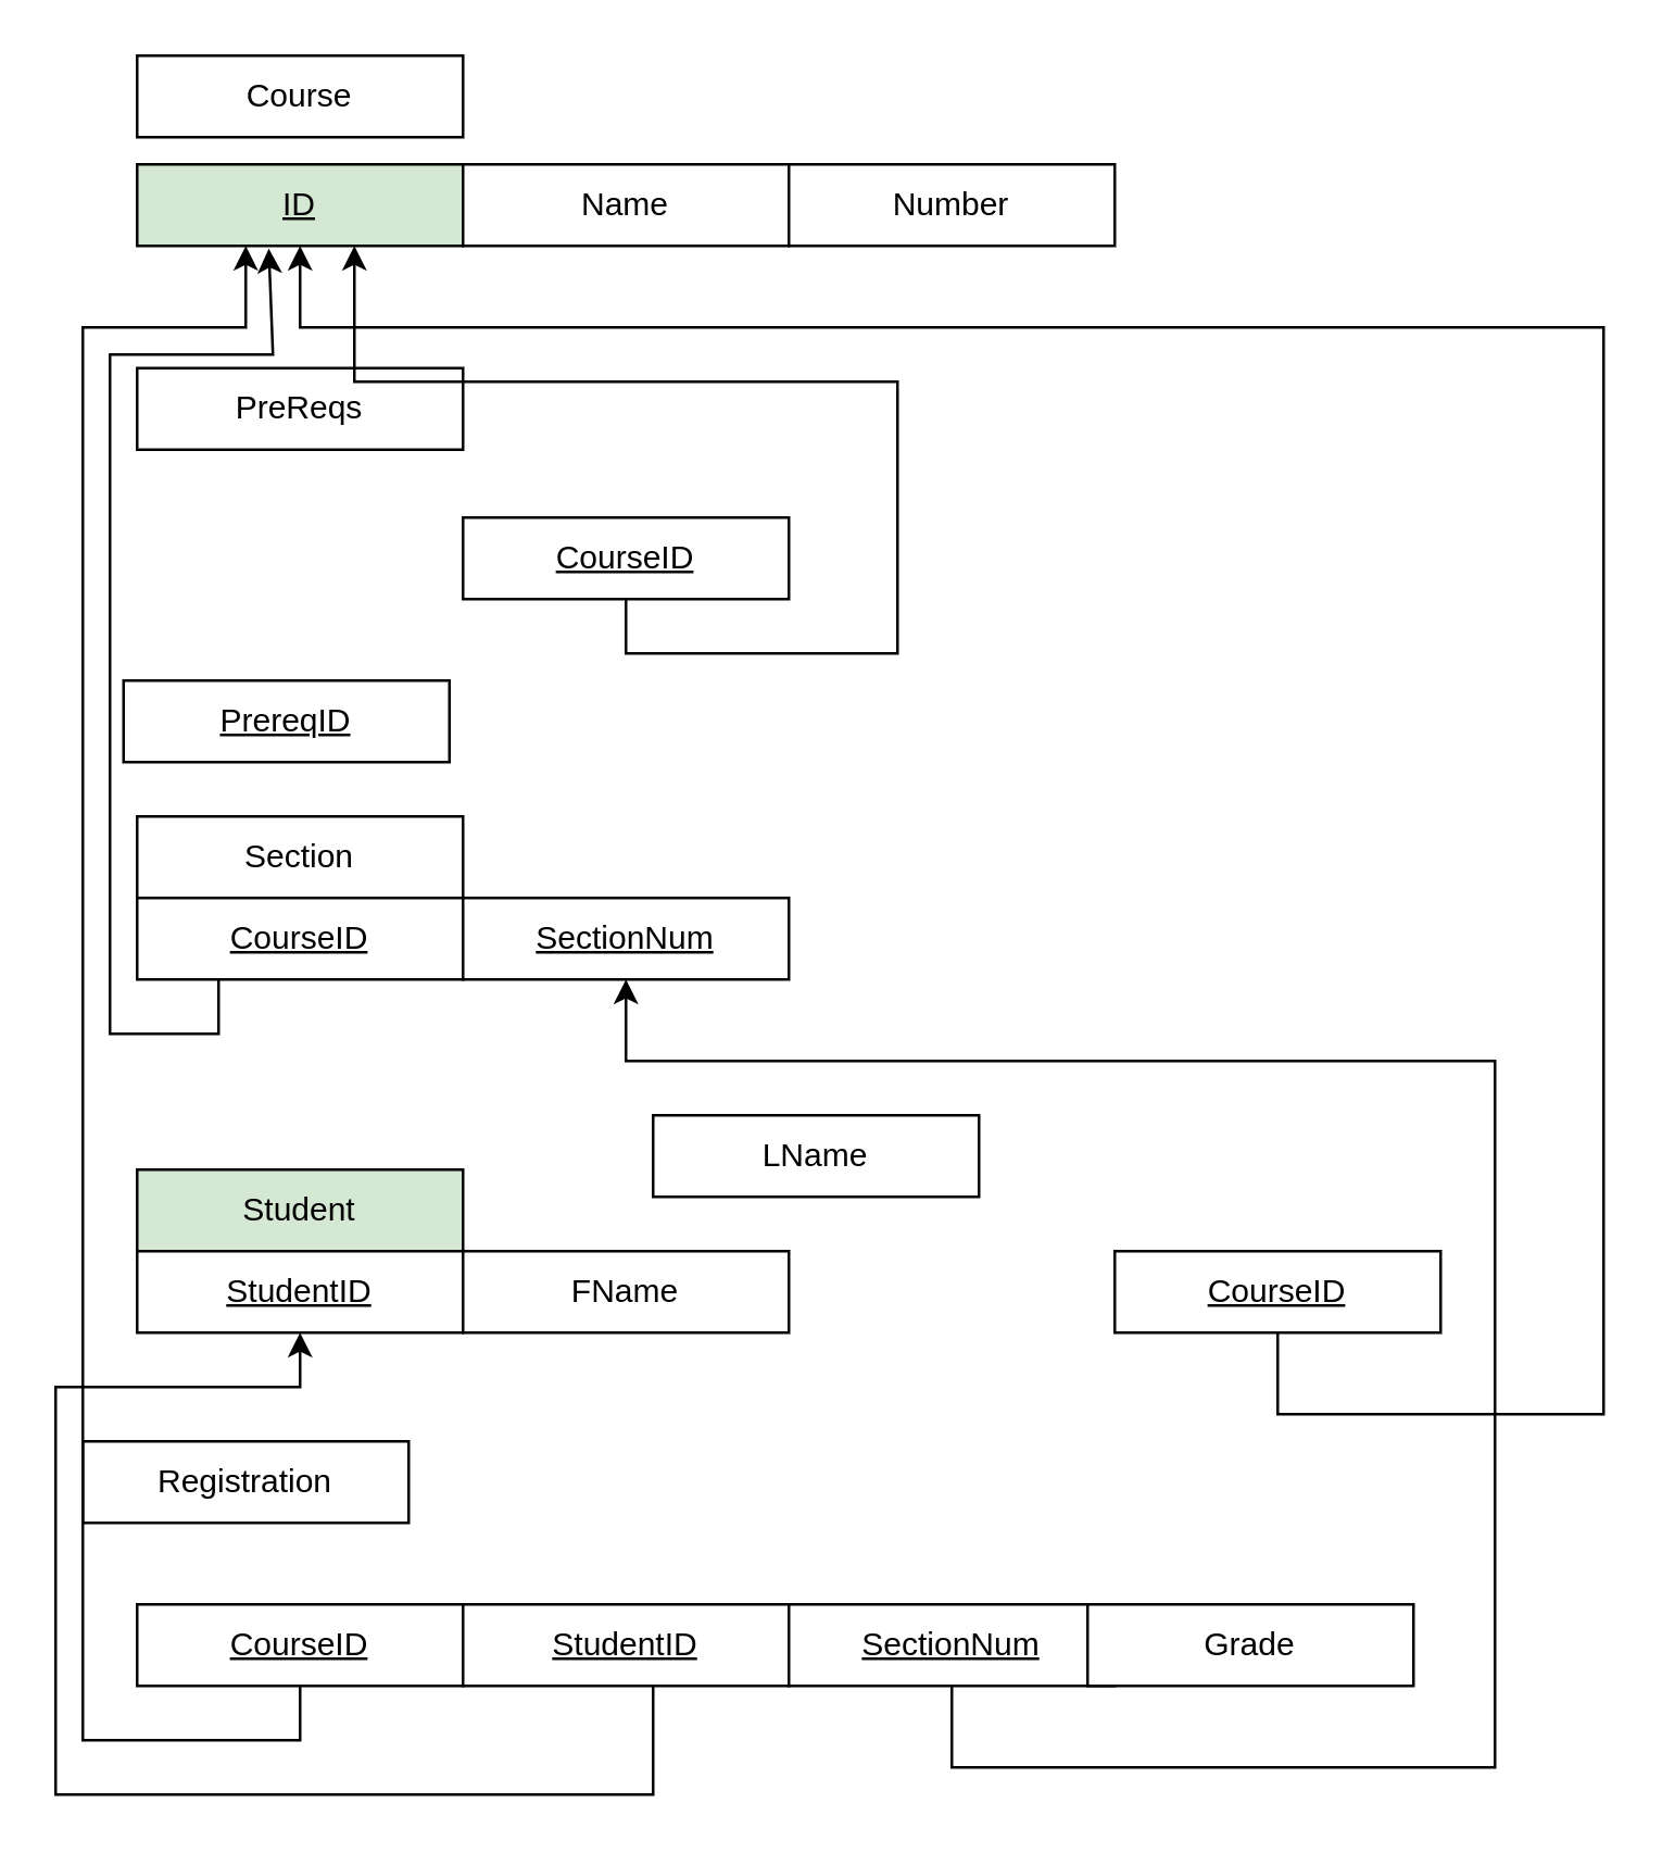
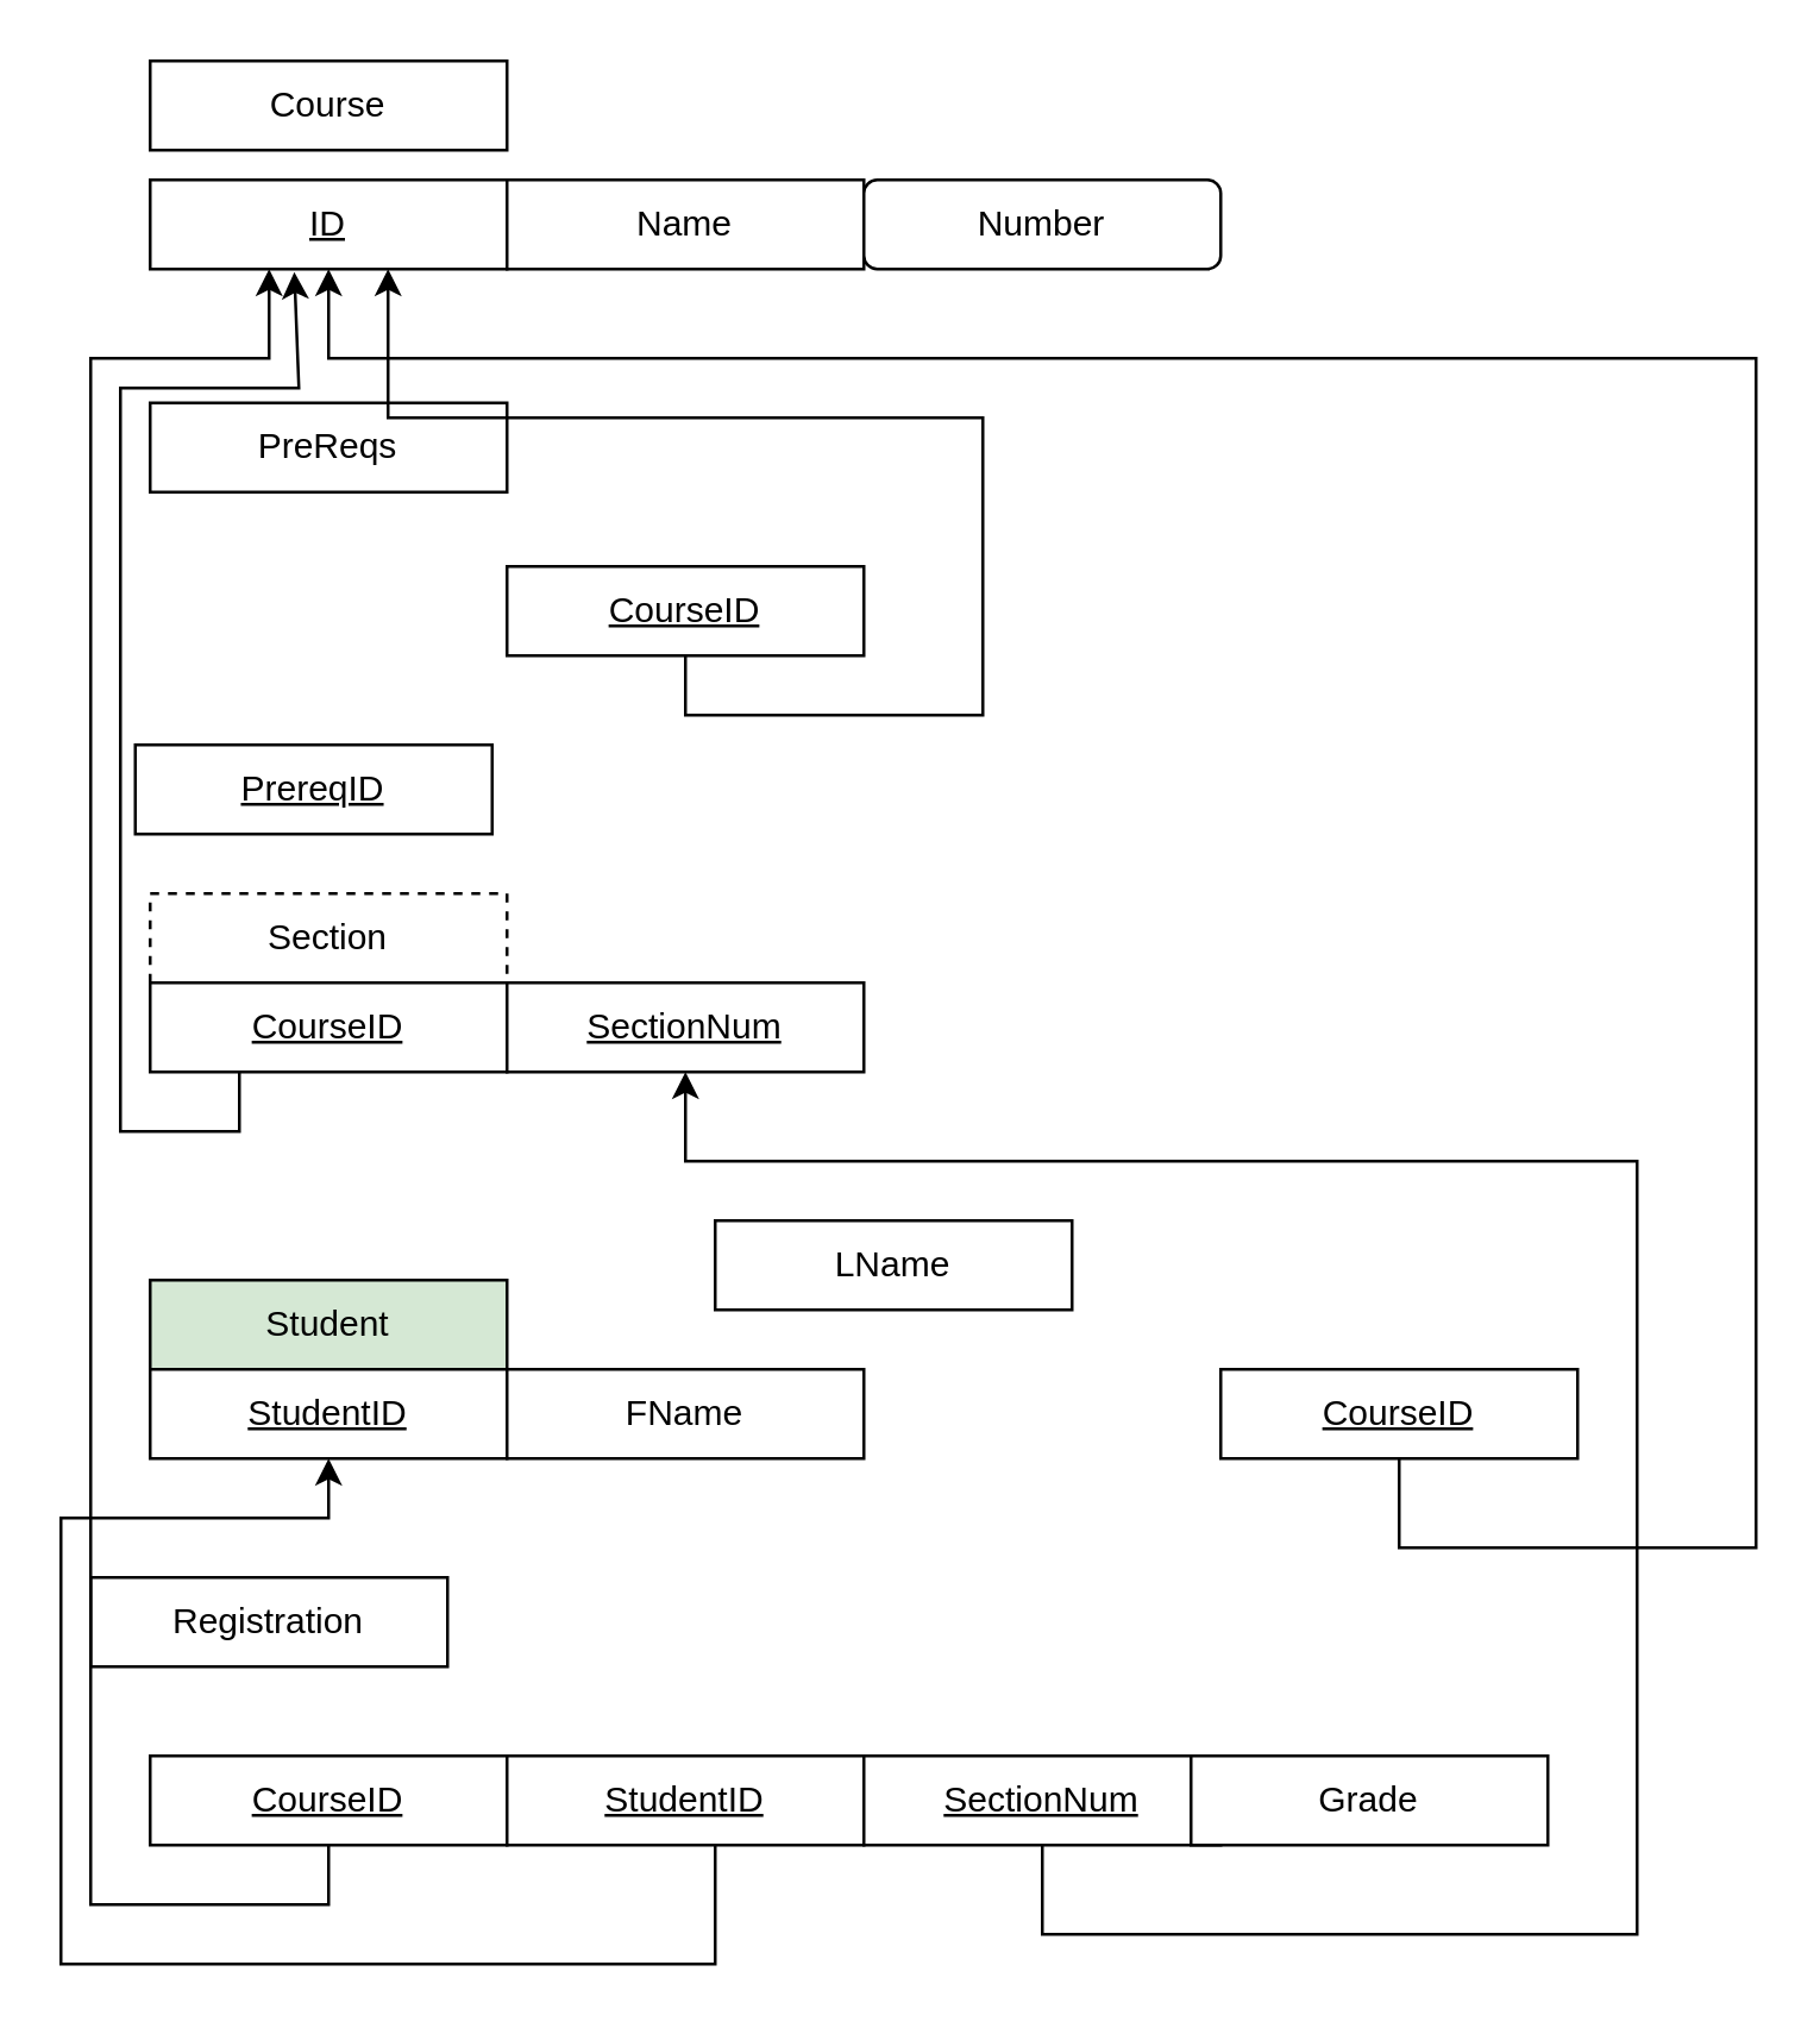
- <mxCell id="3" value="&lt;u&gt;ID&lt;/u&gt;" style="rounded=0;whiteSpace=wrap;html=1;fillColor=#d5e8d4;" parent="1" vertex="1"><mxGeometry x="50" y="60" width="120" height="30" as="geometry" /></mxCell>
+ <mxCell id="3" value="&lt;u&gt;ID&lt;/u&gt;" style="rounded=0;whiteSpace=wrap;html=1;" parent="1" vertex="1"><mxGeometry x="50" y="60" width="120" height="30" as="geometry" /></mxCell>
- <mxCell id="5" value="Number" style="rounded=0;whiteSpace=wrap;html=1;" parent="1" vertex="1"><mxGeometry x="290" y="60" width="120" height="30" as="geometry" /></mxCell>
+ <mxCell id="5" value="Number" style="whiteSpace=wrap;html=1;rounded=1;" parent="1" vertex="1"><mxGeometry x="290" y="60" width="120" height="30" as="geometry" /></mxCell>
- <mxCell id="9" value="Section" style="rounded=0;whiteSpace=wrap;html=1;" parent="1" vertex="1"><mxGeometry x="50" y="300" width="120" height="30" as="geometry" /></mxCell>
+ <mxCell id="9" value="Section" style="rounded=0;whiteSpace=wrap;html=1;dashed=1;" parent="1" vertex="1"><mxGeometry x="50" y="300" width="120" height="30" as="geometry" /></mxCell>
